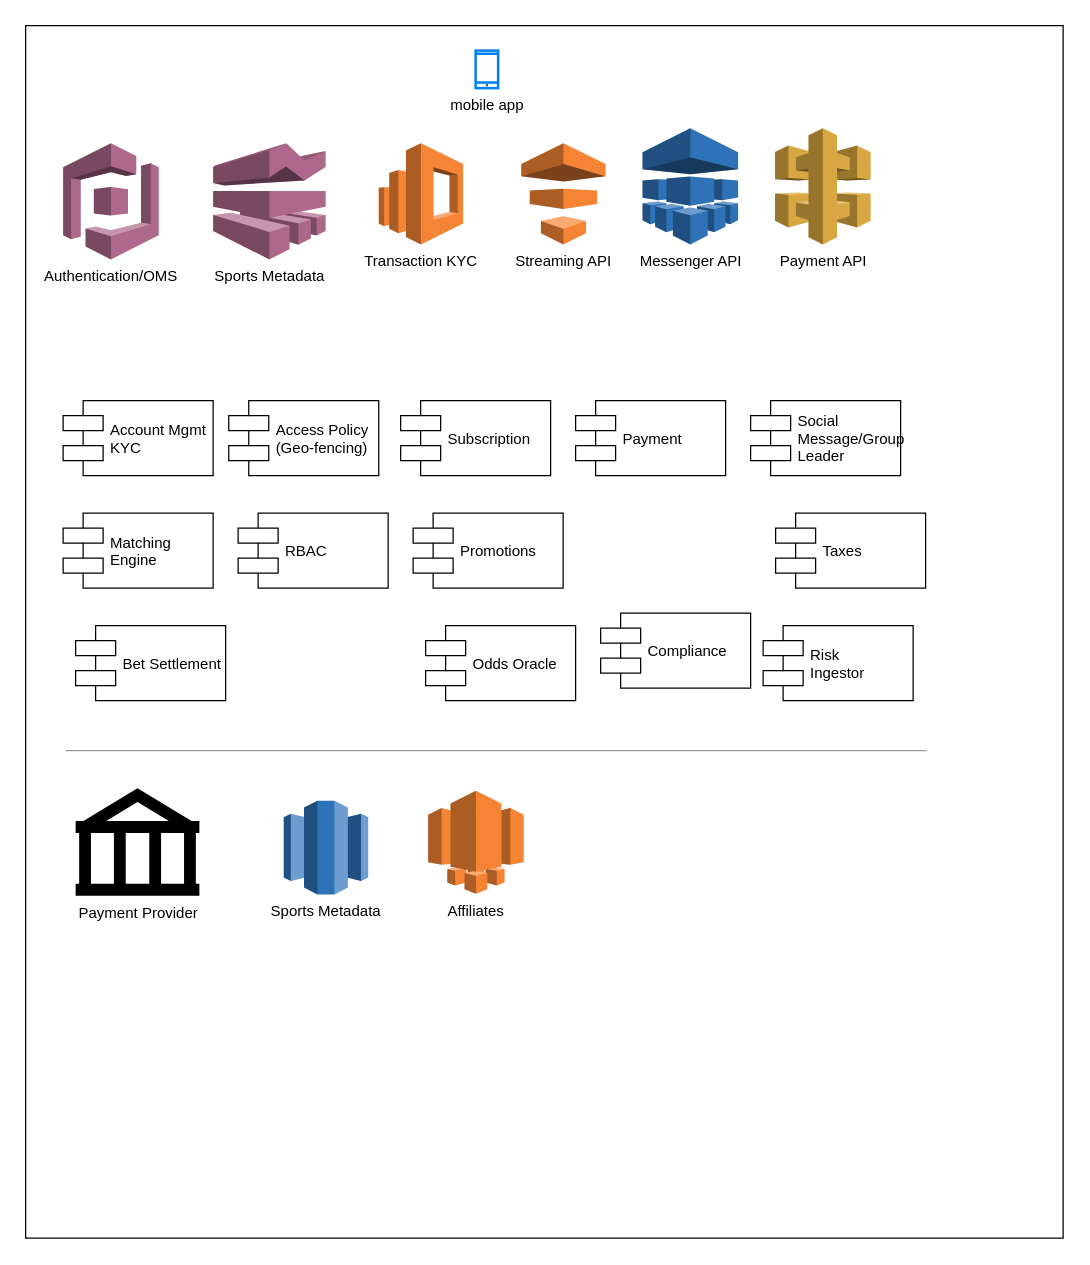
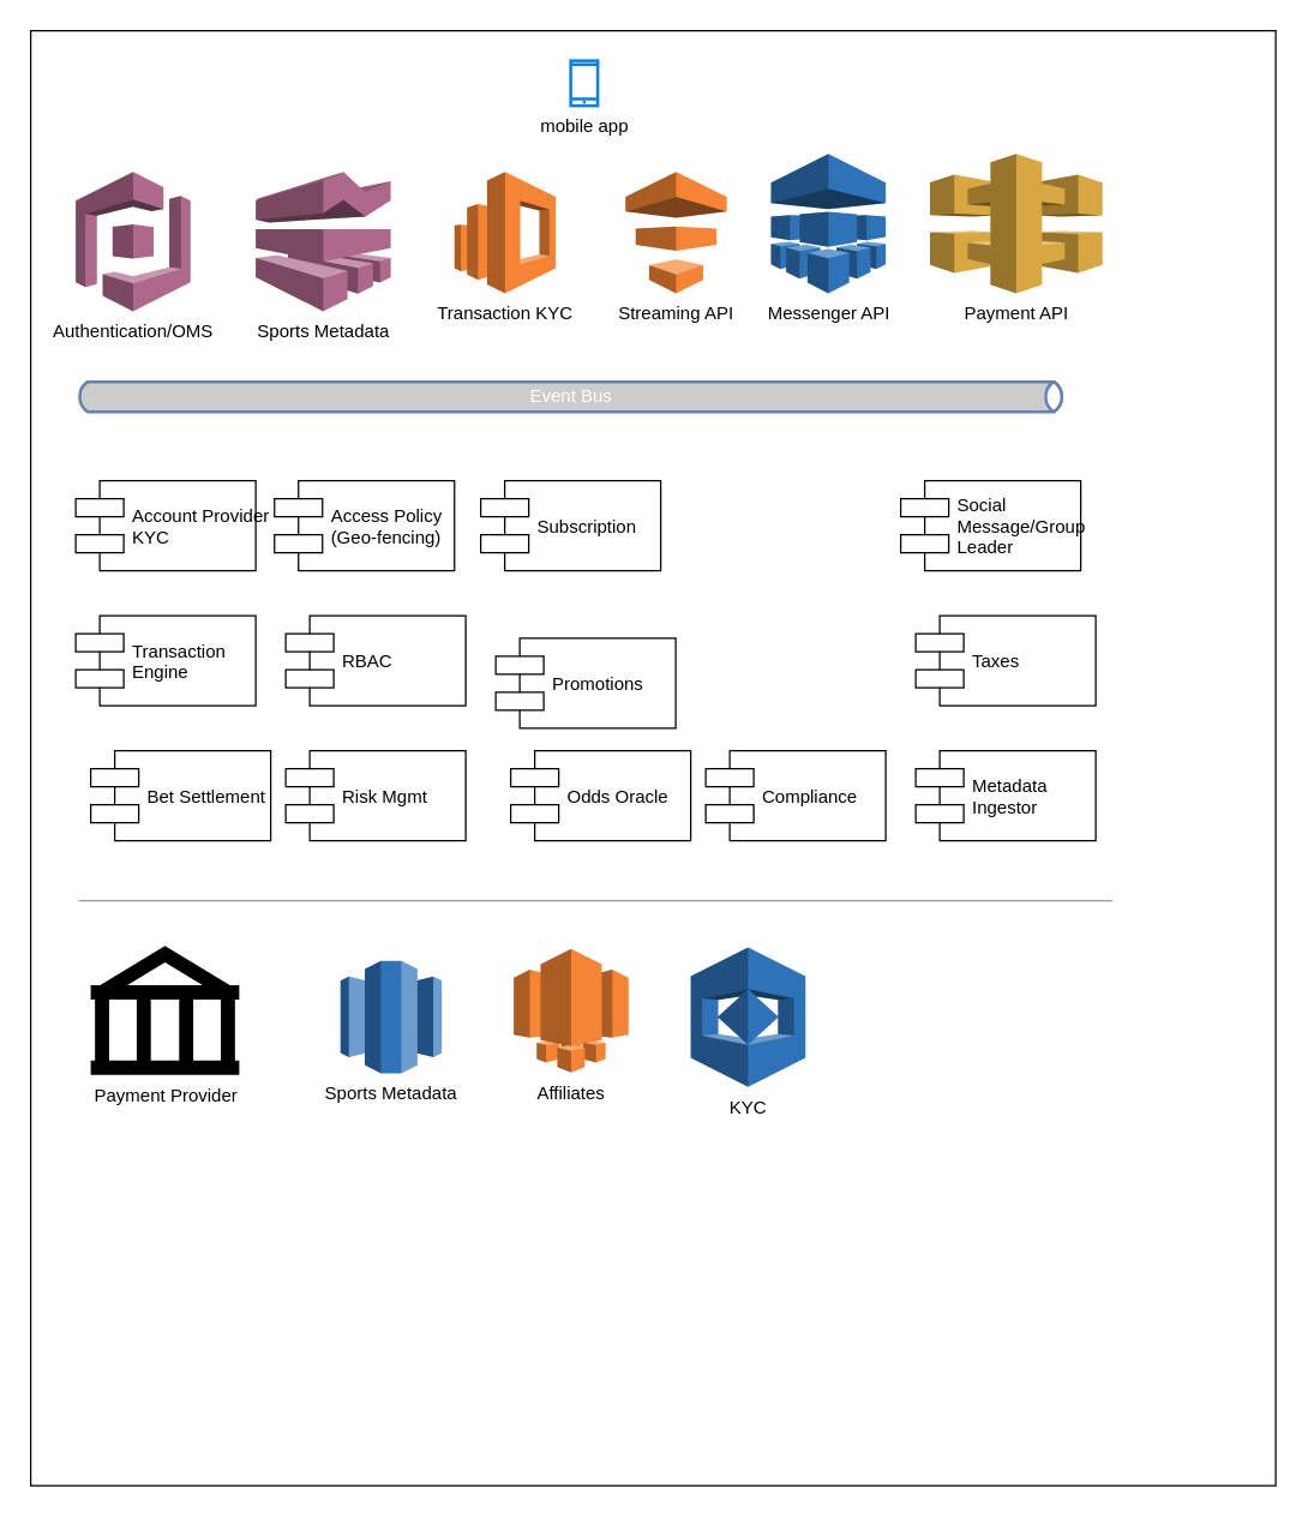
- <mxCell id="16" value="Payment API" style="outlineConnect=0;dashed=0;verticalLabelPosition=bottom;verticalAlign=top;align=center;html=1;shape=mxgraph.aws3.api_gateway;fillColor=#D9A741;gradientColor=none;" parent="1" vertex="1"><mxGeometry x="619.5" y="102" width="76.5" height="93" as="geometry" /></mxCell>
+ <mxCell id="16" value="Payment API" style="outlineConnect=0;dashed=0;verticalLabelPosition=bottom;verticalAlign=top;align=center;html=1;shape=mxgraph.aws3.api_gateway;fillColor=#D9A741;gradientColor=none;" parent="1" vertex="1"><mxGeometry x="619.5" y="102" width="115" height="93" as="geometry" /></mxCell>
+ <mxCell id="21" value="Event Bus" style="html=1;outlineConnect=0;fillColor=#CCCCCC;strokeColor=#6881B3;gradientColor=none;gradientDirection=north;strokeWidth=2;shape=mxgraph.networks.bus;gradientColor=none;gradientDirection=north;fontColor=#ffffff;perimeter=backbonePerimeter;backboneSize=20;" parent="1" vertex="1"><mxGeometry x="50" y="254" width="660" height="20" as="geometry" /></mxCell>
- <mxCell id="8" value="Account Mgmt&#10;KYC" style="shape=component;align=left;spacingLeft=36;" parent="1" vertex="1"><mxGeometry x="50" y="320" width="120" height="60" as="geometry" /></mxCell>
+ <mxCell id="8" value="Account Provider&#10;KYC" style="shape=component;align=left;spacingLeft=36;" parent="1" vertex="1"><mxGeometry x="50" y="320" width="120" height="60" as="geometry" /></mxCell>
- <mxCell id="17" value="Payment" style="shape=component;align=left;spacingLeft=36;" parent="1" vertex="1"><mxGeometry x="460" y="320" width="120" height="60" as="geometry" /></mxCell>
- <mxCell id="9" value="Matching&#10;Engine" style="shape=component;align=left;spacingLeft=36;" parent="1" vertex="1"><mxGeometry x="50" y="410" width="120" height="60" as="geometry" /></mxCell>
+ <mxCell id="9" value="Transaction&#10;Engine" style="shape=component;align=left;spacingLeft=36;" parent="1" vertex="1"><mxGeometry x="50" y="410" width="120" height="60" as="geometry" /></mxCell>
- <mxCell id="14" value="Promotions" style="shape=component;align=left;spacingLeft=36;" parent="1" vertex="1"><mxGeometry x="330" y="410" width="120" height="60" as="geometry" /></mxCell>
+ <mxCell id="14" value="Promotions" style="shape=component;align=left;spacingLeft=36;" parent="1" vertex="1"><mxGeometry x="330" y="425" width="120" height="60" as="geometry" /></mxCell>
- <mxCell id="18" value="Taxes" style="shape=component;align=left;spacingLeft=36;" parent="1" vertex="1"><mxGeometry x="620" y="410" width="120" height="60" as="geometry" /></mxCell>
+ <mxCell id="18" value="Taxes" style="shape=component;align=left;spacingLeft=36;" parent="1" vertex="1"><mxGeometry x="610" y="410" width="120" height="60" as="geometry" /></mxCell>
- <mxCell id="23" value="Compliance" style="shape=component;align=left;spacingLeft=36;" parent="1" vertex="1"><mxGeometry x="480" y="490" width="120" height="60" as="geometry" /></mxCell>
+ <mxCell id="23" value="Compliance" style="shape=component;align=left;spacingLeft=36;" parent="1" vertex="1"><mxGeometry x="470" y="500" width="120" height="60" as="geometry" /></mxCell>
- <mxCell id="29" value="Risk &#10;Ingestor" style="shape=component;align=left;spacingLeft=36;" vertex="1" parent="1"><mxGeometry x="610" y="500" width="120" height="60" as="geometry" /></mxCell>
+ <mxCell id="29" value="Metadata &#10;Ingestor" style="shape=component;align=left;spacingLeft=36;" vertex="1" parent="1"><mxGeometry x="610" y="500" width="120" height="60" as="geometry" /></mxCell>
+ <mxCell id="20" value="Risk Mgmt" style="shape=component;align=left;spacingLeft=36;" parent="1" vertex="1"><mxGeometry x="190" y="500" width="120" height="60" as="geometry" /></mxCell>
+ <mxCell id="28" value="KYC" style="outlineConnect=0;dashed=0;verticalLabelPosition=bottom;verticalAlign=top;align=center;html=1;shape=mxgraph.aws3.rekognition;fillColor=#2E73B8;gradientColor=none;" vertex="1" parent="1"><mxGeometry x="460" y="631" width="76.5" height="93" as="geometry" /></mxCell>
